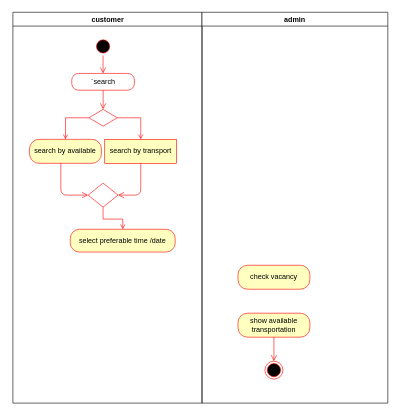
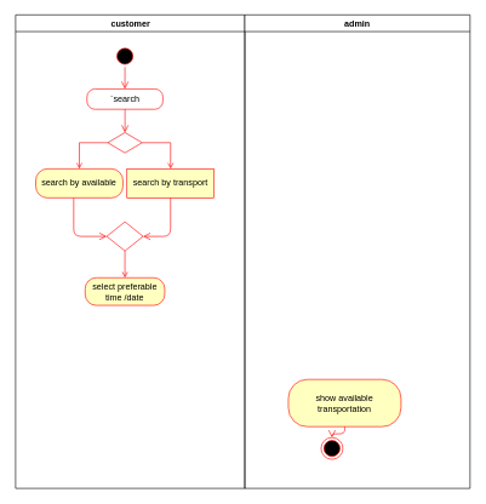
- <mxCell id="16" value="select preferable time /date" style="rounded=1;whiteSpace=wrap;html=1;arcSize=40;fontColor=#000000;fillColor=#ffffc0;strokeColor=#ff0000;" parent="2" vertex="1"><mxGeometry x="95.75" y="362" width="175" height="38" as="geometry" /></mxCell>
+ <mxCell id="16" value="select preferable time /date" style="rounded=1;whiteSpace=wrap;html=1;arcSize=40;fontColor=#000000;fillColor=#ffffc0;strokeColor=#ff0000;" parent="2" vertex="1"><mxGeometry x="95.75" y="362" width="109.5" height="38" as="geometry" /></mxCell>
- <mxCell id="18" value="check vacancy" style="rounded=1;whiteSpace=wrap;html=1;arcSize=40;fontColor=#000000;fillColor=#ffffc0;strokeColor=#ff0000;" parent="17" vertex="1"><mxGeometry x="60" y="422" width="120" height="40" as="geometry" /></mxCell>
- <mxCell id="19" value="show available transportation" style="rounded=1;whiteSpace=wrap;html=1;arcSize=40;fontColor=#000000;fillColor=#ffffc0;strokeColor=#ff0000;" parent="17" vertex="1"><mxGeometry x="60" y="502" width="120" height="40" as="geometry" /></mxCell>
+ <mxCell id="19" value="show available transportation" style="rounded=1;whiteSpace=wrap;html=1;arcSize=40;fontColor=#000000;fillColor=#ffffc0;strokeColor=#ff0000;" parent="17" vertex="1"><mxGeometry x="60" y="502" width="155" height="65" as="geometry" /></mxCell>
